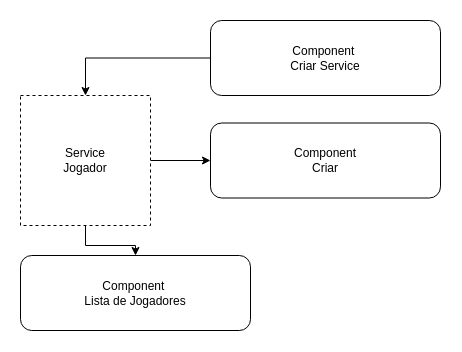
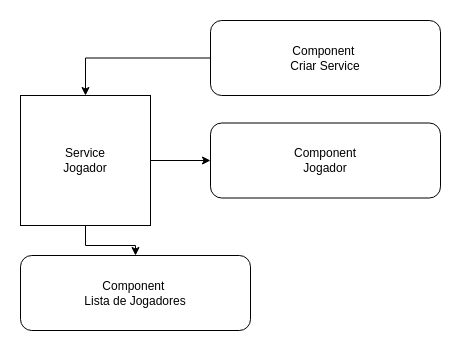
- <mxCell id="4" value="Service&lt;br&gt;Jogador" style="whiteSpace=wrap;html=1;aspect=fixed;dashed=1;" parent="1" vertex="1"><mxGeometry x="20" y="95" width="130" height="130" as="geometry" /></mxCell>
+ <mxCell id="4" value="Service&lt;br&gt;Jogador" style="whiteSpace=wrap;html=1;aspect=fixed;" parent="1" vertex="1"><mxGeometry x="20" y="95" width="130" height="130" as="geometry" /></mxCell>
- <mxCell id="5" value="Component&lt;br&gt;Criar" style="rounded=1;whiteSpace=wrap;html=1;" parent="1" vertex="1"><mxGeometry x="210" y="122.5" width="230" height="75" as="geometry" /></mxCell>
+ <mxCell id="5" value="Component&lt;br&gt;Jogador" style="rounded=1;whiteSpace=wrap;html=1;" parent="1" vertex="1"><mxGeometry x="210" y="122.5" width="230" height="75" as="geometry" /></mxCell>
